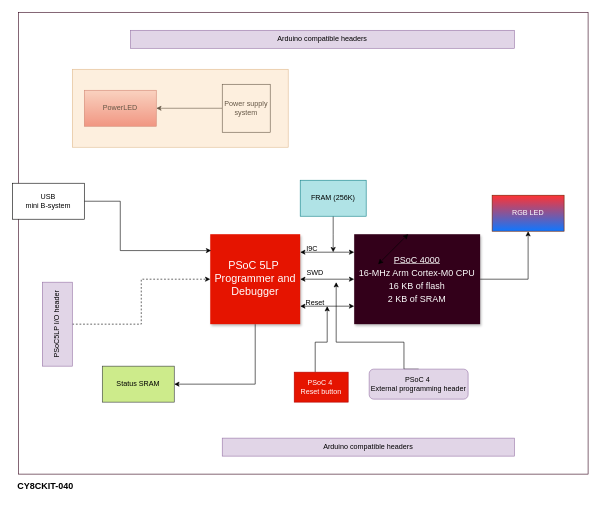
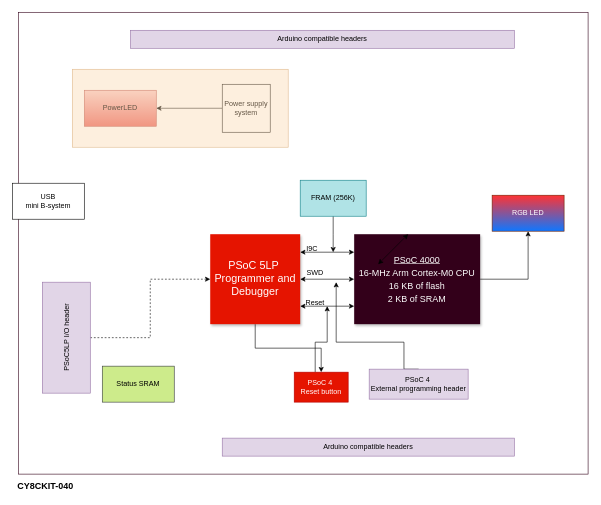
- <mxCell id="12" style="edgeStyle=orthogonalEdgeStyle;rounded=0;orthogonalLoop=1;jettySize=auto;html=1;exitX=1;exitY=0.5;exitDx=0;exitDy=0;entryX=0.01;entryY=0.182;entryDx=0;entryDy=0;entryPerimeter=0;" parent="1" source="13" target="6" edge="1"><mxGeometry relative="1" as="geometry"><Array as="points"><mxPoint x="200" y="335" /><mxPoint x="200" y="417" /></Array></mxGeometry></mxCell>
- <mxCell id="22" value="PSoC5LP I/O header" style="rounded=0;whiteSpace=wrap;html=1;horizontal=0;fillColor=#e1d5e7;strokeColor=#9673a6;" parent="1" vertex="1"><mxGeometry x="70" y="470" width="50" height="140" as="geometry" /></mxCell>
+ <mxCell id="22" value="PSoC5LP I/O header" style="rounded=0;whiteSpace=wrap;html=1;horizontal=0;fillColor=#e1d5e7;strokeColor=#9673a6;" parent="1" vertex="1"><mxGeometry x="70" y="470" width="80" height="185" as="geometry" /></mxCell>
- <mxCell id="5" style="edgeStyle=orthogonalEdgeStyle;rounded=0;orthogonalLoop=1;jettySize=auto;html=1;entryX=1;entryY=0.5;entryDx=0;entryDy=0;exitX=0.5;exitY=1;exitDx=0;exitDy=0;" parent="1" source="6" target="18" edge="1"><mxGeometry relative="1" as="geometry" /></mxCell>
+ <mxCell id="5" style="edgeStyle=orthogonalEdgeStyle;rounded=0;orthogonalLoop=1;jettySize=auto;html=1;exitX=0.5;exitY=1;exitDx=0;exitDy=0;" parent="1" source="6" target="11" edge="1"><mxGeometry relative="1" as="geometry" /></mxCell>
- <mxCell id="24" value="PSoC 4&amp;nbsp;&lt;br&gt;External programming header" style="whiteSpace=wrap;html=1;fillColor=#e1d5e7;strokeColor=#9673a6;rounded=1;" parent="1" vertex="1"><mxGeometry x="615" y="615" width="165" height="50" as="geometry" /></mxCell>
+ <mxCell id="24" value="PSoC 4&amp;nbsp;&lt;br&gt;External programming header" style="rounded=0;whiteSpace=wrap;html=1;fillColor=#e1d5e7;strokeColor=#9673a6;" parent="1" vertex="1"><mxGeometry x="615" y="615" width="165" height="50" as="geometry" /></mxCell>
